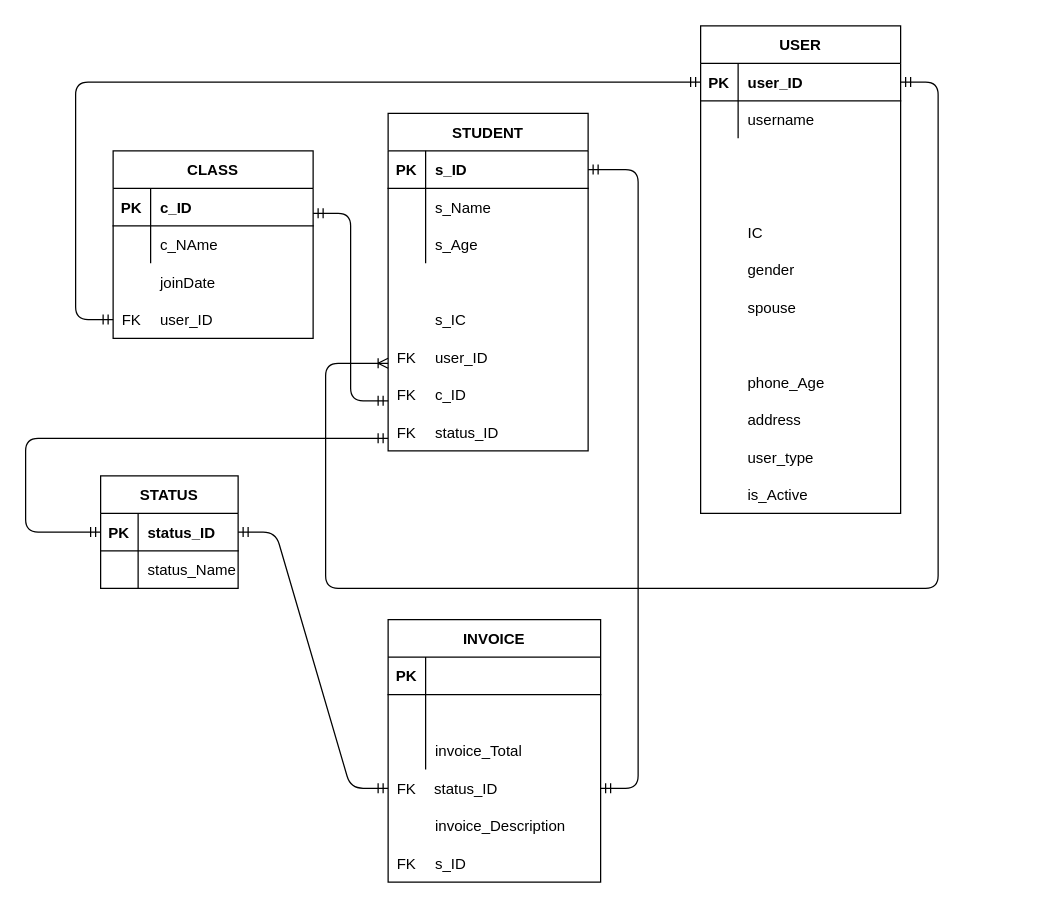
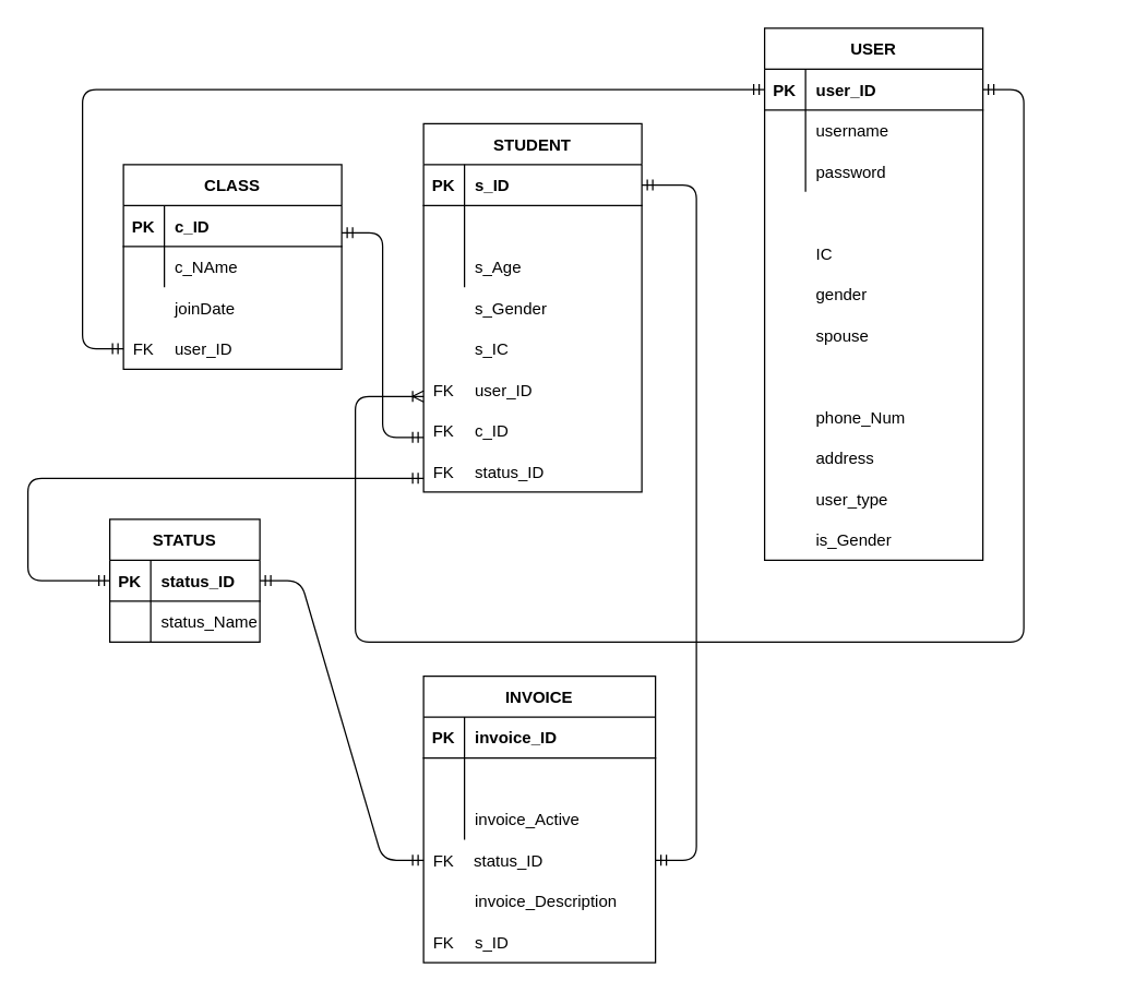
+ <mxCell id="11" value="password" style="shape=partialRectangle;overflow=hidden;connectable=0;fillColor=none;top=0;left=0;bottom=0;right=0;align=left;spacingLeft=6;" parent="9" vertex="1"><mxGeometry x="30" width="130" height="30" as="geometry" /></mxCell>
- <mxCell id="55" value="s_Name" style="shape=partialRectangle;overflow=hidden;connectable=0;fillColor=none;top=0;left=0;bottom=0;right=0;align=left;spacingLeft=6;" vertex="1" parent="53"><mxGeometry x="30" width="130" height="30" as="geometry" /></mxCell>
+ <mxCell id="59" value="s_Gender" style="shape=partialRectangle;overflow=hidden;connectable=0;fillColor=none;top=0;left=0;bottom=0;right=0;align=left;spacingLeft=6;" vertex="1" parent="1"><mxGeometry x="340" y="210" width="130" height="30" as="geometry" /></mxCell>
- <mxCell id="34" value="phone_Age" style="shape=partialRectangle;overflow=hidden;connectable=0;fillColor=none;top=0;left=0;bottom=0;right=0;align=left;spacingLeft=6;" vertex="1" parent="1"><mxGeometry x="590" y="290" width="130" height="30" as="geometry" /></mxCell>
+ <mxCell id="34" value="phone_Num" style="shape=partialRectangle;overflow=hidden;connectable=0;fillColor=none;top=0;left=0;bottom=0;right=0;align=left;spacingLeft=6;" vertex="1" parent="1"><mxGeometry x="590" y="290" width="130" height="30" as="geometry" /></mxCell>
- <mxCell id="37" value="is_Active" style="shape=partialRectangle;overflow=hidden;connectable=0;fillColor=none;top=0;left=0;bottom=0;right=0;align=left;spacingLeft=6;" vertex="1" parent="1"><mxGeometry x="590" y="380" width="130" height="30" as="geometry" /></mxCell>
+ <mxCell id="37" value="is_Gender" style="shape=partialRectangle;overflow=hidden;connectable=0;fillColor=none;top=0;left=0;bottom=0;right=0;align=left;spacingLeft=6;" vertex="1" parent="1"><mxGeometry x="590" y="380" width="130" height="30" as="geometry" /></mxCell>
+ <mxCell id="15" value="invoice_ID" style="shape=partialRectangle;overflow=hidden;connectable=0;fillColor=none;top=0;left=0;bottom=0;right=0;align=left;spacingLeft=6;fontStyle=1;" parent="13" vertex="1"><mxGeometry x="30" width="140" height="30" as="geometry" /></mxCell>
- <mxCell id="20" value="invoice_Total" style="shape=partialRectangle;overflow=hidden;connectable=0;fillColor=none;top=0;left=0;bottom=0;right=0;align=left;spacingLeft=6;" parent="18" vertex="1"><mxGeometry x="30" width="140" height="30" as="geometry" /></mxCell>
+ <mxCell id="20" value="invoice_Active" style="shape=partialRectangle;overflow=hidden;connectable=0;fillColor=none;top=0;left=0;bottom=0;right=0;align=left;spacingLeft=6;" parent="18" vertex="1"><mxGeometry x="30" width="140" height="30" as="geometry" /></mxCell>
